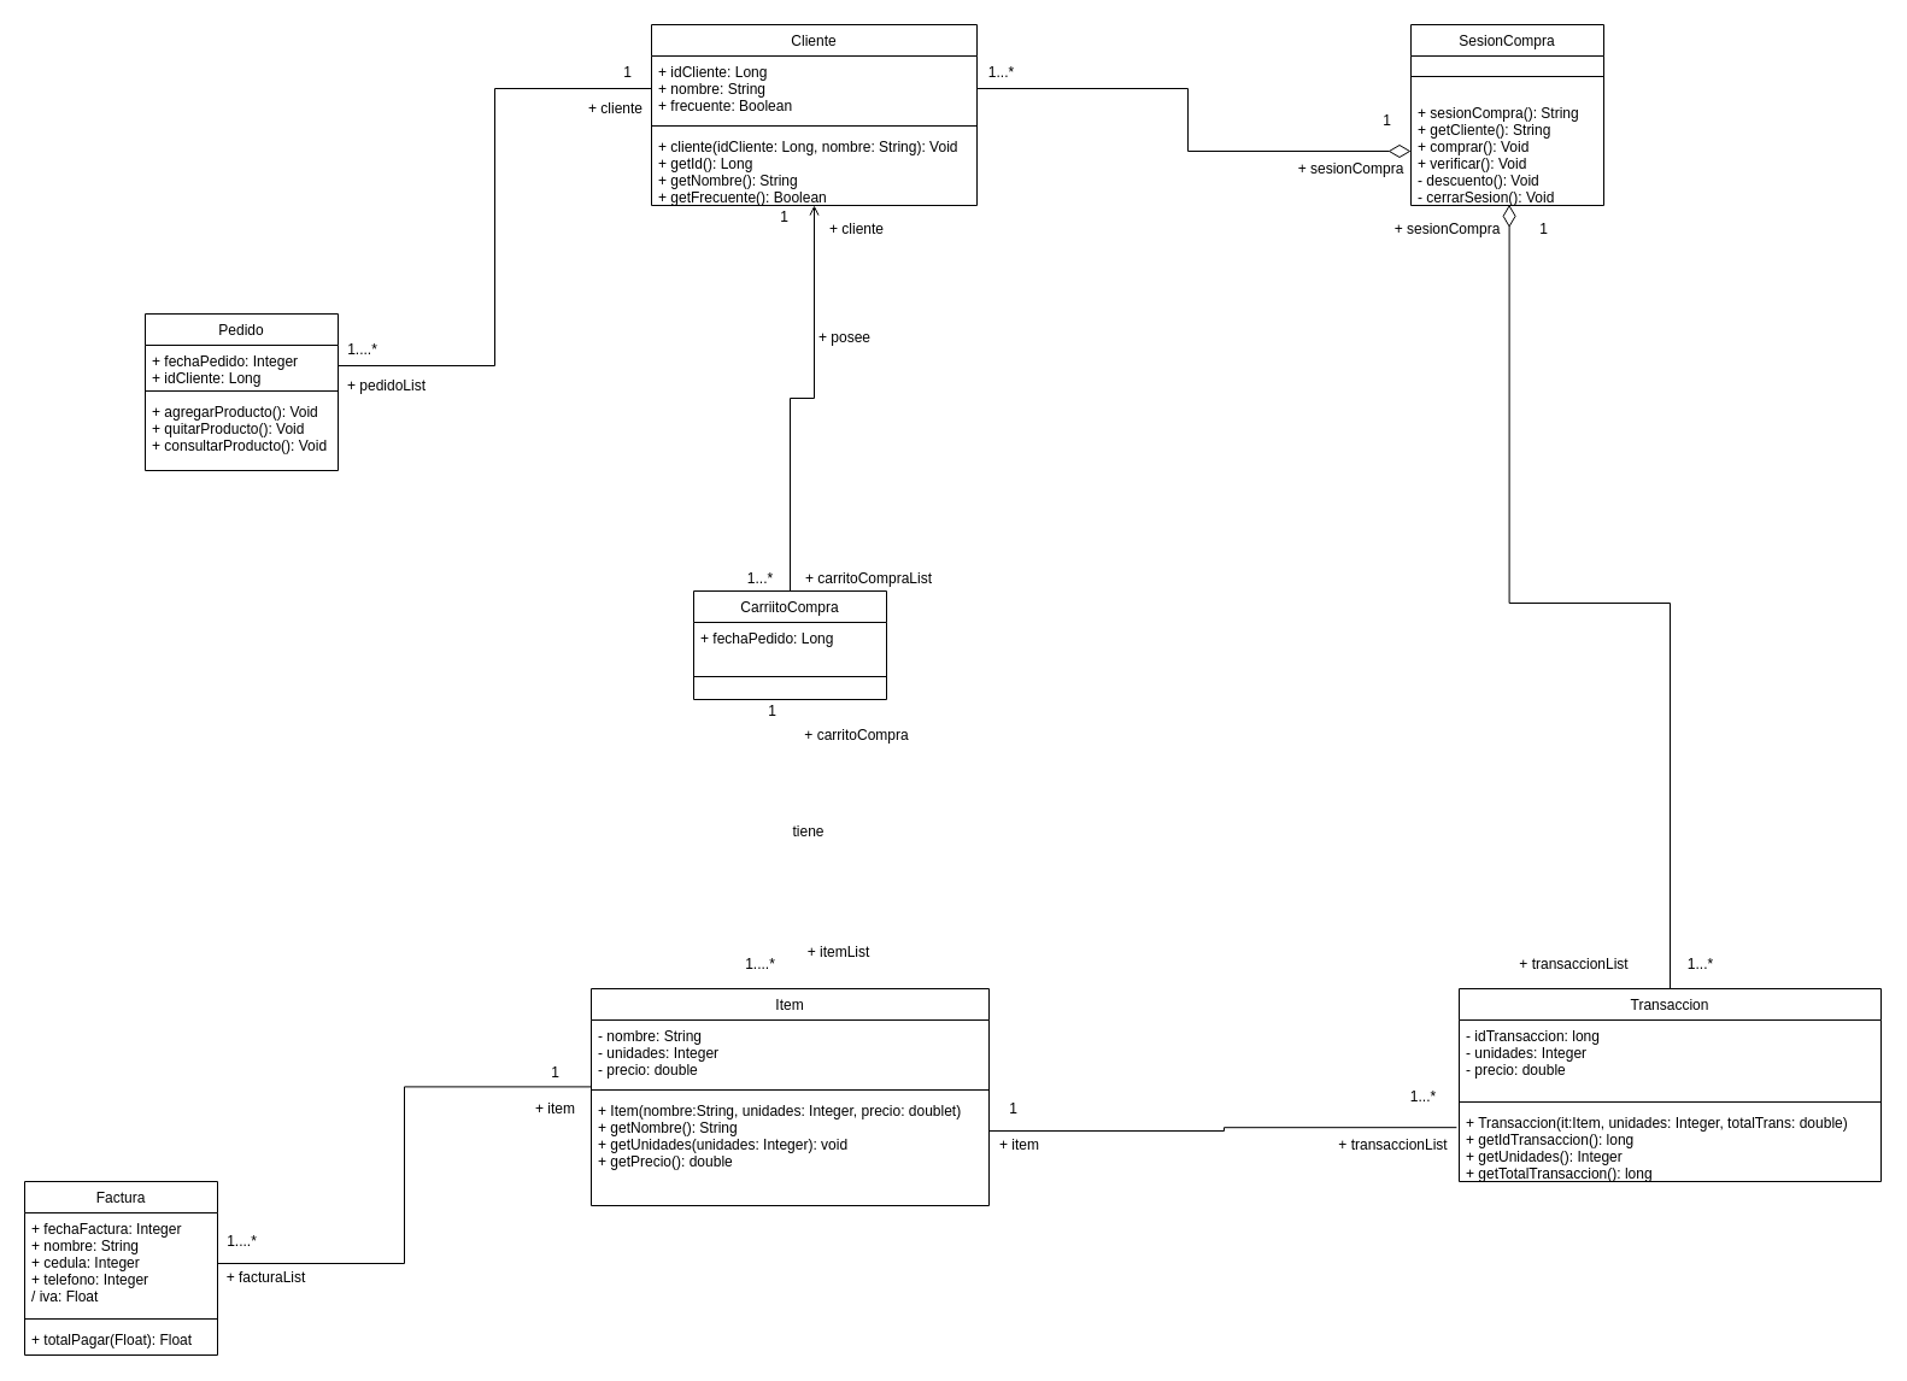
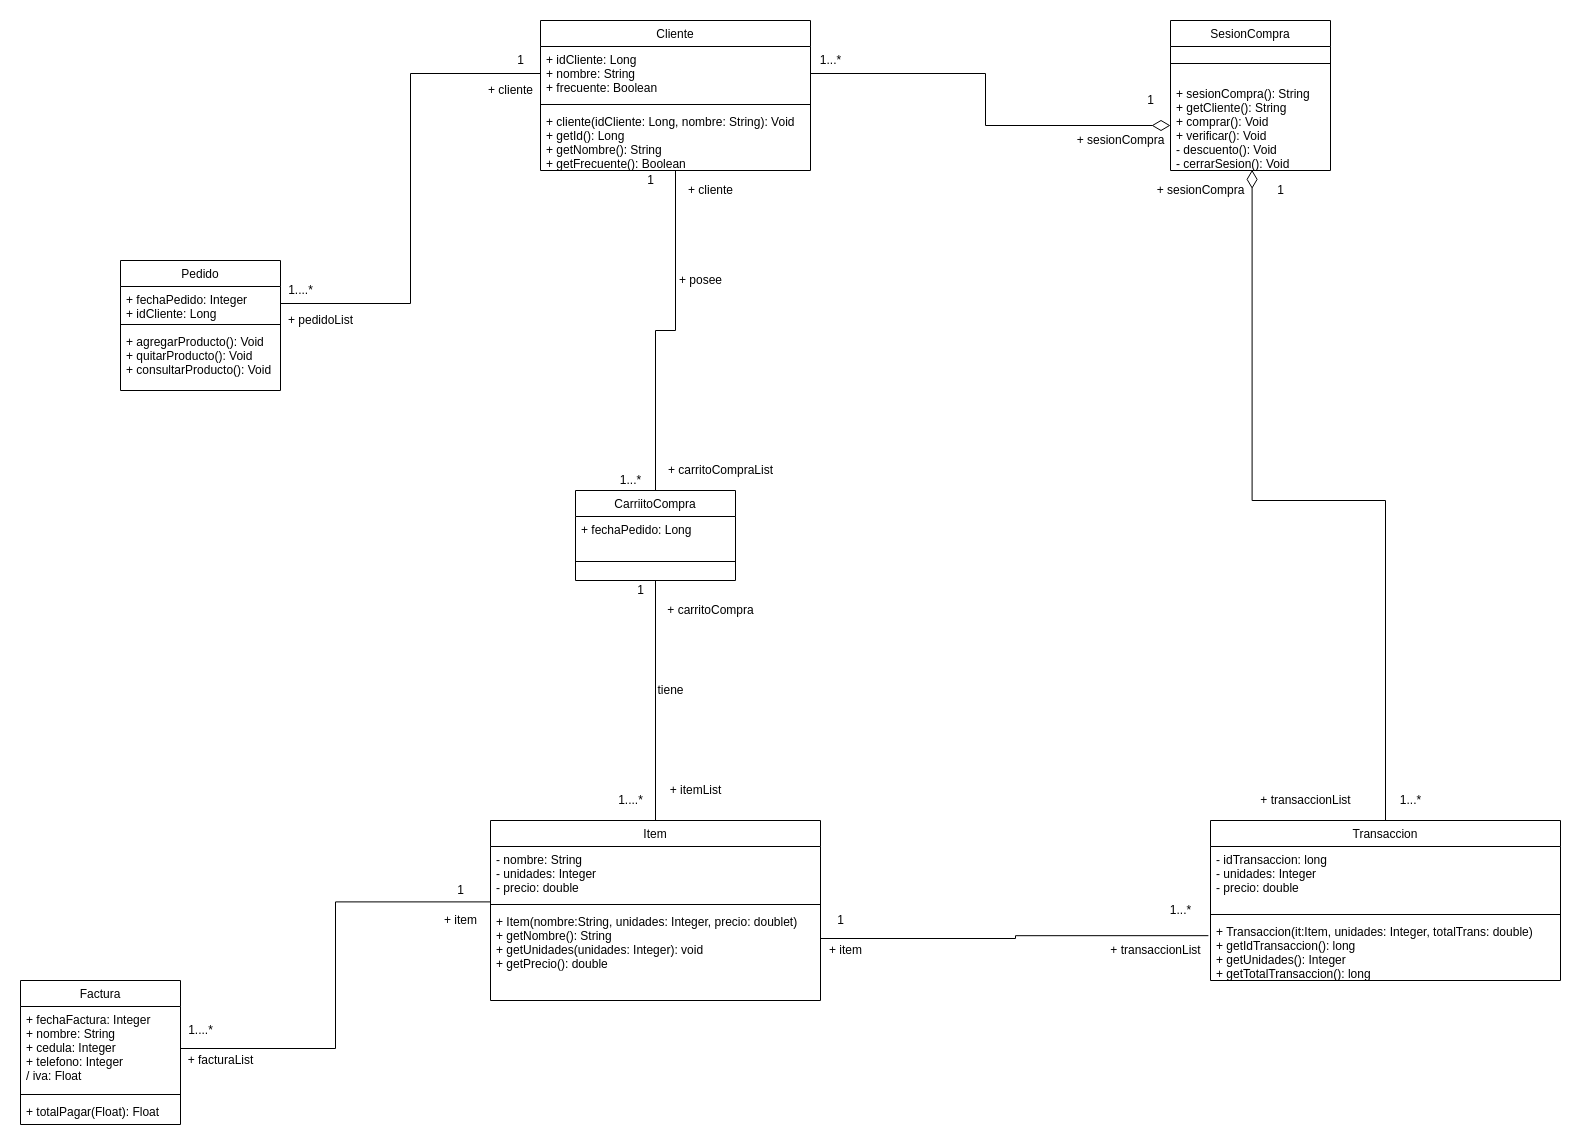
- <mxCell id="21" style="edgeStyle=orthogonalEdgeStyle;rounded=0;orthogonalLoop=1;jettySize=auto;html=1;exitX=0.5;exitY=0;exitDx=0;exitDy=0;entryX=0.5;entryY=1;entryDx=0;entryDy=0;endArrow=open;endFill=0;" edge="1" parent="1" source="22" target="13"><mxGeometry relative="1" as="geometry" /></mxCell>
+ <mxCell id="21" style="edgeStyle=orthogonalEdgeStyle;rounded=0;orthogonalLoop=1;jettySize=auto;html=1;exitX=0.5;exitY=0;exitDx=0;exitDy=0;entryX=0.5;entryY=1;entryDx=0;entryDy=0;endArrow=none;endFill=0;" edge="1" parent="1" source="22" target="13"><mxGeometry relative="1" as="geometry" /></mxCell>
- <mxCell id="34" value="+ carritoCompraList" style="text;html=1;align=center;verticalAlign=middle;resizable=0;points=[];autosize=1;strokeColor=none;fillColor=none;" vertex="1" parent="1"><mxGeometry x="660" y="470" width="120" height="20" as="geometry" /></mxCell>
+ <mxCell id="34" value="+ carritoCompraList" style="text;html=1;align=center;verticalAlign=middle;resizable=0;points=[];autosize=1;strokeColor=none;fillColor=none;" vertex="1" parent="1"><mxGeometry x="660" y="460" width="120" height="20" as="geometry" /></mxCell>
+ <mxCell id="2" style="edgeStyle=orthogonalEdgeStyle;rounded=0;orthogonalLoop=1;jettySize=auto;html=1;exitX=0.5;exitY=0;exitDx=0;exitDy=0;entryX=0.5;entryY=1;entryDx=0;entryDy=0;endArrow=none;endFill=0;" edge="1" parent="1" source="3" target="22"><mxGeometry relative="1" as="geometry" /></mxCell>
